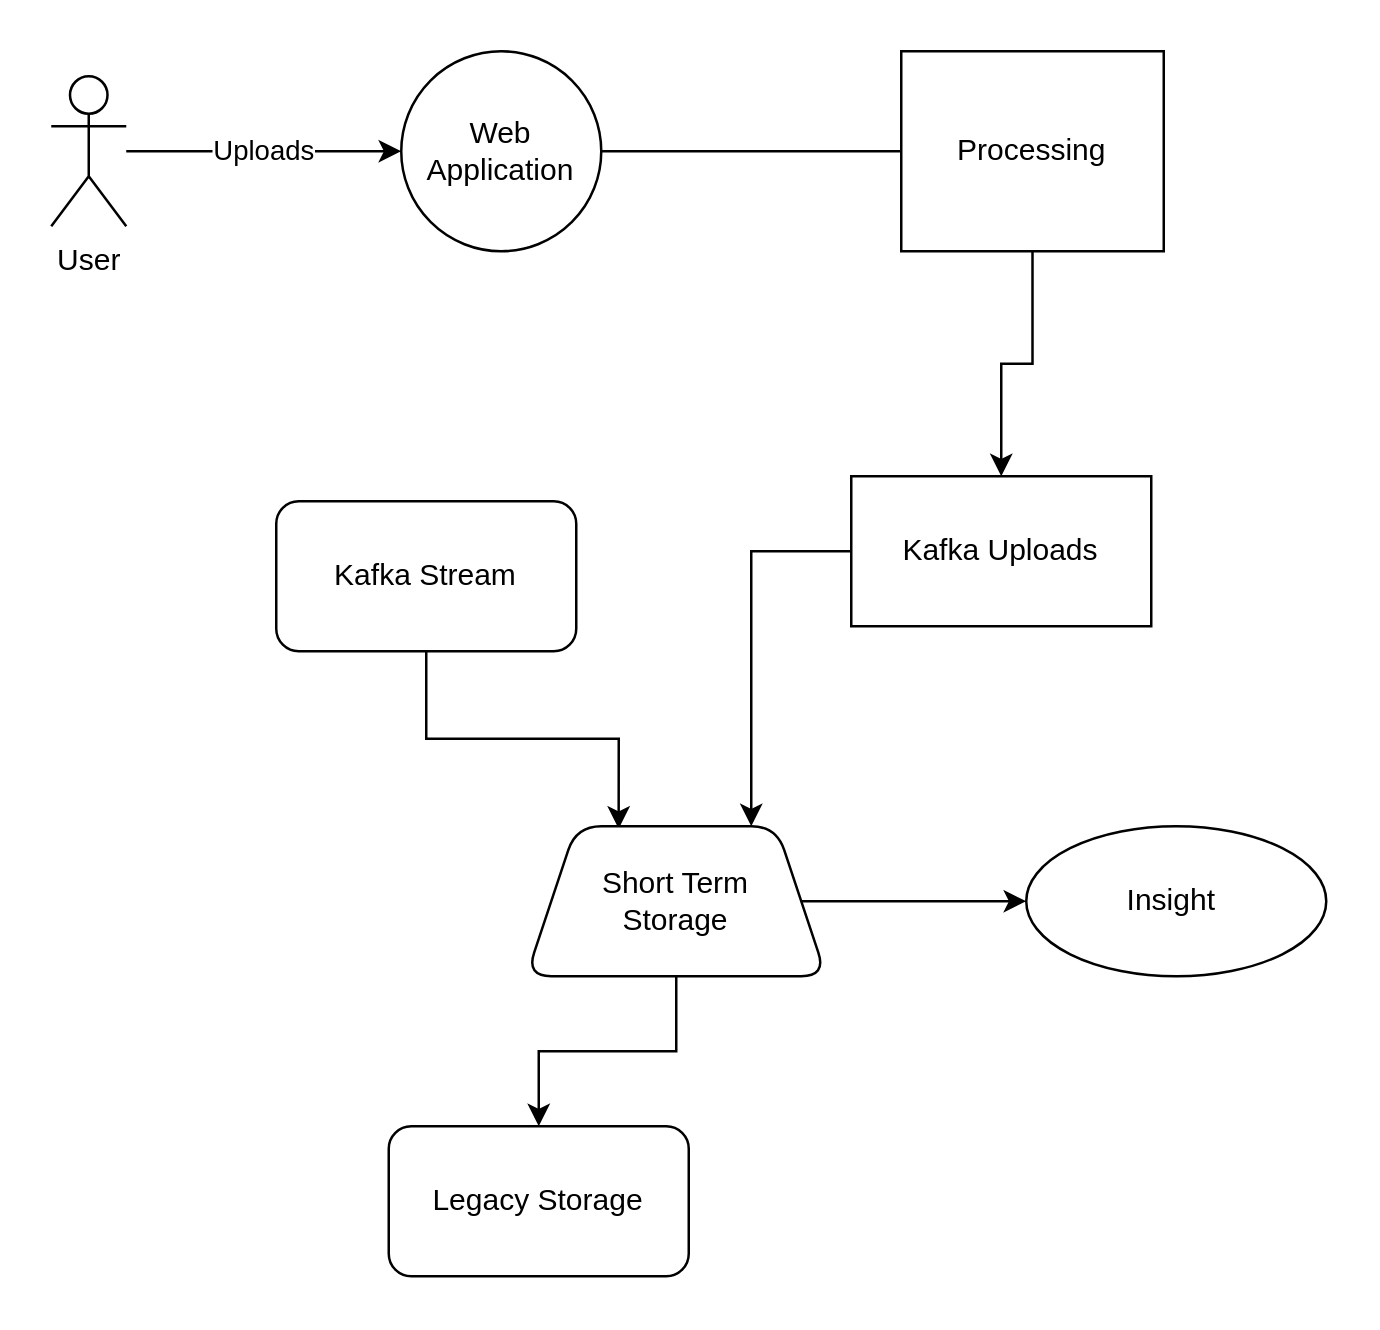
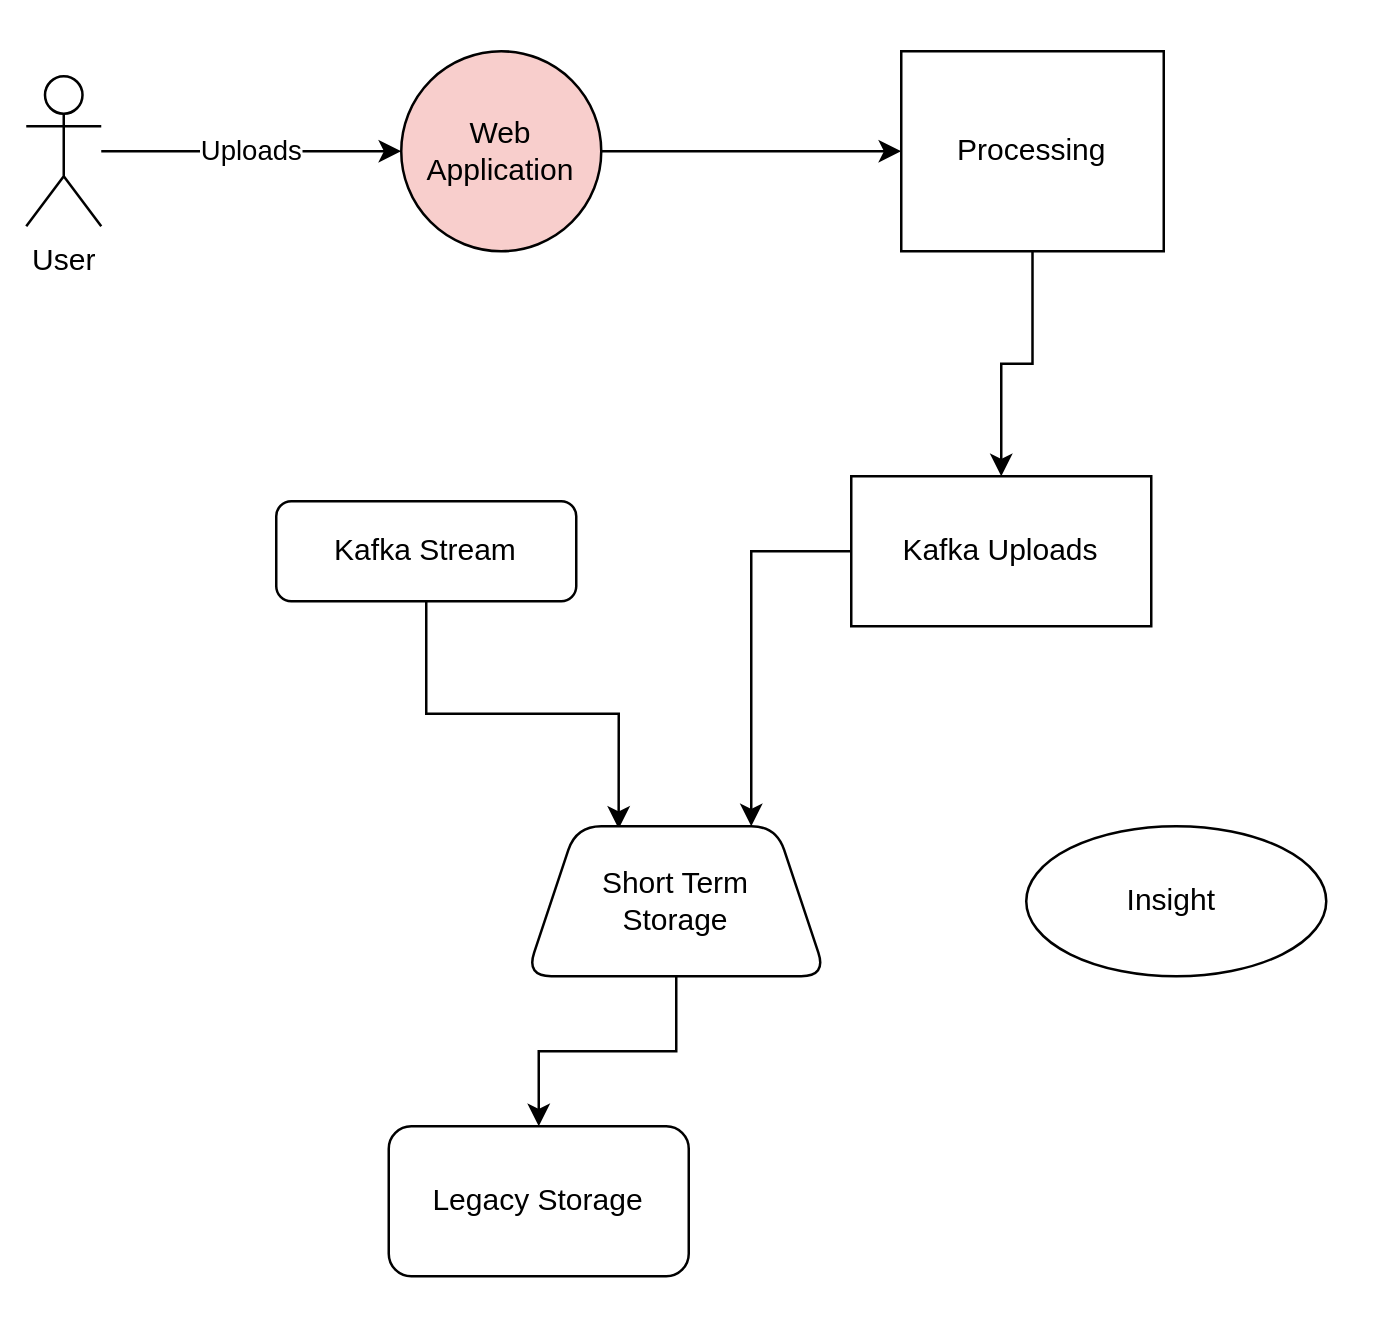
- <mxCell id="3" value="User" style="shape=umlActor;verticalLabelPosition=bottom;verticalAlign=top;html=1;outlineConnect=0;" vertex="1" parent="1"><mxGeometry x="20" y="30" width="30" height="60" as="geometry" /></mxCell>
+ <mxCell id="3" value="User" style="shape=umlActor;verticalLabelPosition=bottom;verticalAlign=top;html=1;outlineConnect=0;" vertex="1" parent="1"><mxGeometry x="10" y="30" width="30" height="60" as="geometry" /></mxCell>
- <mxCell id="5" value="Web Application" style="ellipse;whiteSpace=wrap;html=1;aspect=fixed;" vertex="1" parent="1"><mxGeometry x="160" y="20" width="80" height="80" as="geometry" /></mxCell>
+ <mxCell id="5" value="Web Application" style="ellipse;whiteSpace=wrap;html=1;aspect=fixed;fillColor=#f8cecc;" vertex="1" parent="1"><mxGeometry x="160" y="20" width="80" height="80" as="geometry" /></mxCell>
- <mxCell id="4" value="" style="edgeStyle=orthogonalEdgeStyle;rounded=0;orthogonalLoop=1;jettySize=auto;html=1;endArrow=none;" edge="1" parent="1" source="5" target="7"><mxGeometry relative="1" as="geometry" /></mxCell>
+ <mxCell id="4" value="" style="edgeStyle=orthogonalEdgeStyle;rounded=0;orthogonalLoop=1;jettySize=auto;html=1;" edge="1" parent="1" source="5" target="7"><mxGeometry relative="1" as="geometry" /></mxCell>
- <mxCell id="9" value="Kafka Stream" style="rounded=1;whiteSpace=wrap;html=1;" vertex="1" parent="1"><mxGeometry x="110" y="200" width="120" height="60" as="geometry" /></mxCell>
+ <mxCell id="9" value="Kafka Stream" style="rounded=1;whiteSpace=wrap;html=1;" vertex="1" parent="1"><mxGeometry x="110" y="200" width="120" height="40" as="geometry" /></mxCell>
- <mxCell id="13" value="" style="edgeStyle=orthogonalEdgeStyle;rounded=0;orthogonalLoop=1;jettySize=auto;html=1;" edge="1" parent="1" source="14" target="16"><mxGeometry relative="1" as="geometry" /></mxCell>
